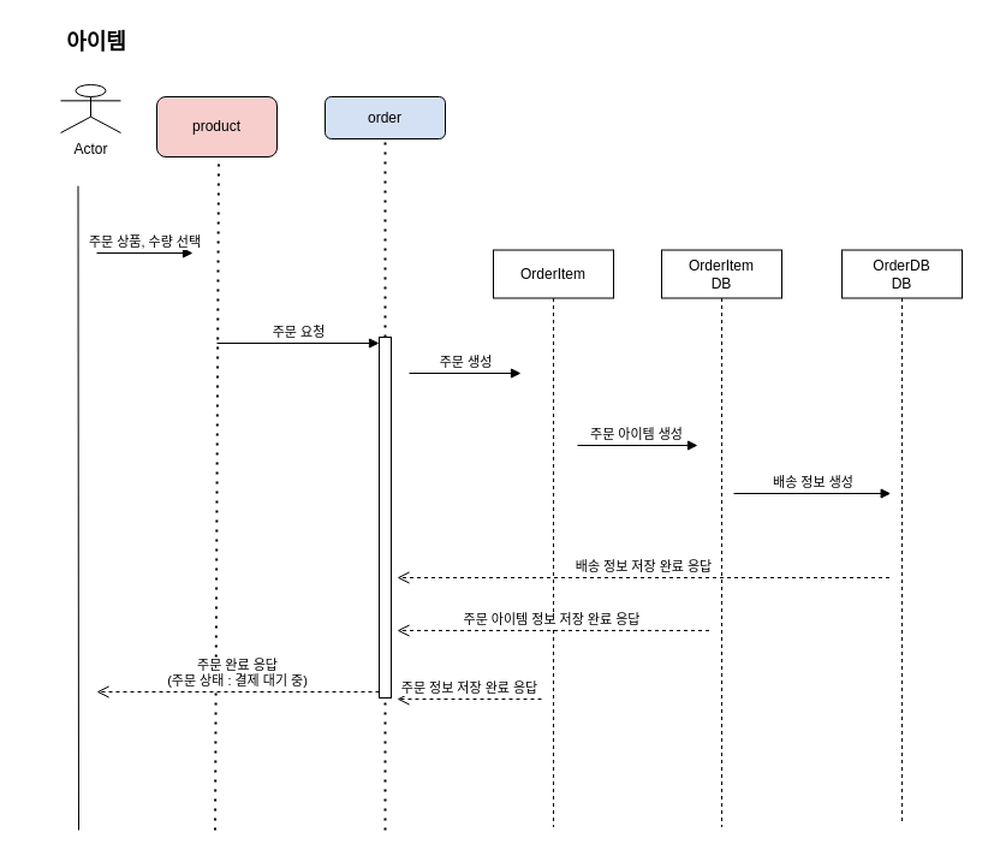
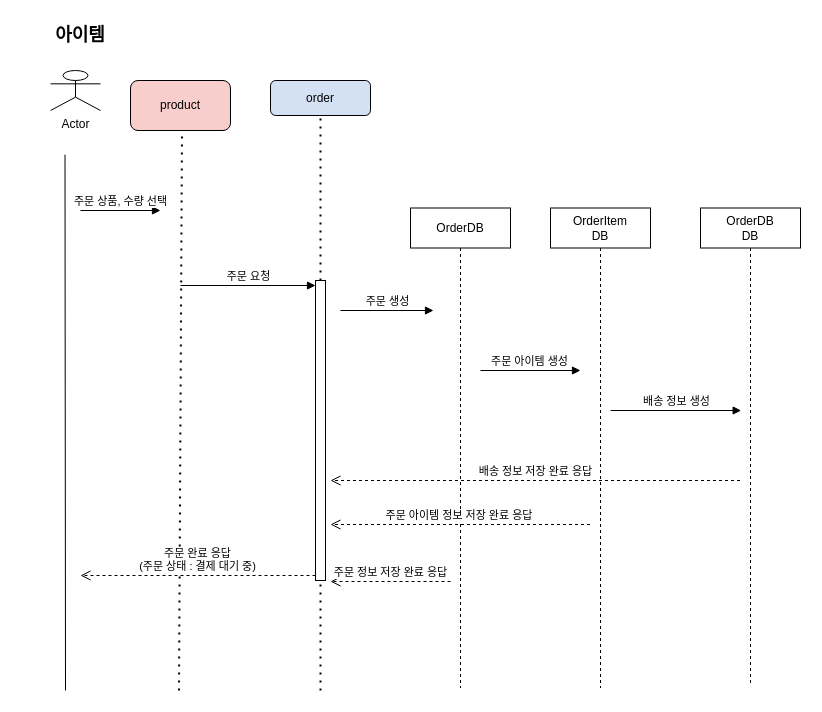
- <mxCell id="11" value="OrderItem" style="shape=umlLifeline;perimeter=lifelinePerimeter;whiteSpace=wrap;html=1;container=1;dropTarget=0;collapsible=0;recursiveResize=0;outlineConnect=0;portConstraint=eastwest;newEdgeStyle={&quot;curved&quot;:0,&quot;rounded&quot;:0};" parent="1" vertex="1"><mxGeometry x="410" y="207.5" width="100" height="480" as="geometry" /></mxCell>
+ <mxCell id="11" value="OrderDB" style="shape=umlLifeline;perimeter=lifelinePerimeter;whiteSpace=wrap;html=1;container=1;dropTarget=0;collapsible=0;recursiveResize=0;outlineConnect=0;portConstraint=eastwest;newEdgeStyle={&quot;curved&quot;:0,&quot;rounded&quot;:0};" parent="1" vertex="1"><mxGeometry x="410" y="207.5" width="100" height="480" as="geometry" /></mxCell>
